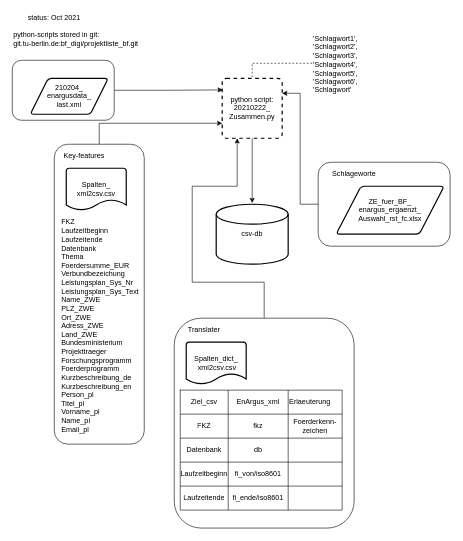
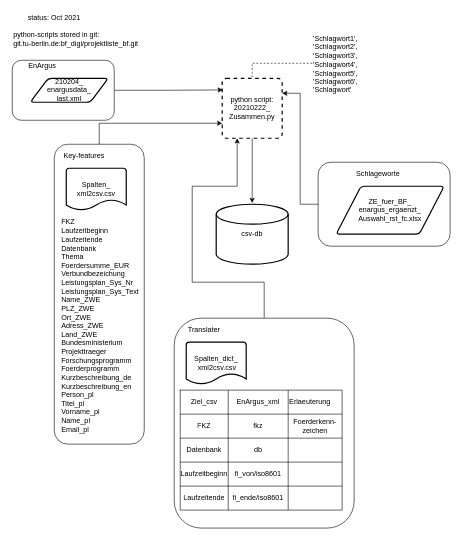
+ <mxCell id="38" value="EnArgus" style="text;html=1;strokeColor=none;fillColor=none;align=center;verticalAlign=middle;whiteSpace=wrap;rounded=0;" vertex="1" parent="1"><mxGeometry x="30" y="100" width="80" height="20" as="geometry" /></mxCell>
- <mxCell id="6" value="210204_ &lt;br&gt;enargusdata_&lt;br&gt;last.xml" style="shape=parallelogram;html=1;strokeWidth=2;perimeter=parallelogramPerimeter;whiteSpace=wrap;rounded=1;arcSize=12;size=0.23;" vertex="1" parent="1"><mxGeometry x="50" y="130" width="130" height="60" as="geometry" /></mxCell>
+ <mxCell id="6" value="210204_ &lt;br&gt;enargusdata_&lt;br&gt;last.xml" style="shape=parallelogram;html=1;strokeWidth=2;perimeter=parallelogramPerimeter;whiteSpace=wrap;rounded=1;arcSize=12;size=0.23;" vertex="1" parent="1"><mxGeometry x="50" y="130" width="130" height="40" as="geometry" /></mxCell>
- <mxCell id="42" value="Schlageworte" style="text;html=1;strokeColor=none;fillColor=none;align=center;verticalAlign=middle;whiteSpace=wrap;rounded=0;" vertex="1" parent="1"><mxGeometry x="550" y="280" width="80" height="20" as="geometry" /></mxCell>
+ <mxCell id="42" value="Schlageworte" style="text;html=1;strokeColor=none;fillColor=none;align=center;verticalAlign=middle;whiteSpace=wrap;rounded=0;" vertex="1" parent="1"><mxGeometry x="590" y="280" width="80" height="20" as="geometry" /></mxCell>
